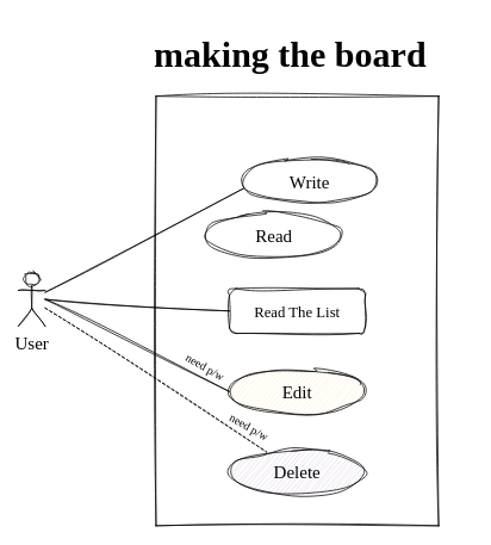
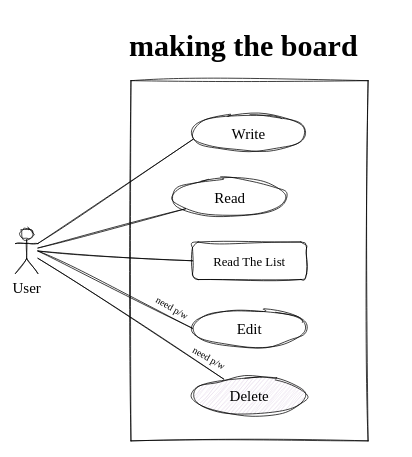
- <mxCell id="4" value="Write" style="ellipse;whiteSpace=wrap;html=1;sketch=1;hachureGap=4;jiggle=2;curveFitting=1;fontFamily=Architects Daughter;fontSource=https%3A%2F%2Ffonts.googleapis.com%2Fcss%3Ffamily%3DArchitects%2BDaughter;fontSize=20;" parent="1" vertex="1"><mxGeometry x="270" y="177" width="152" height="50" as="geometry" /></mxCell>
+ <mxCell id="4" value="Write" style="ellipse;whiteSpace=wrap;html=1;sketch=1;hachureGap=4;jiggle=2;curveFitting=1;fontFamily=Architects Daughter;fontSource=https%3A%2F%2Ffonts.googleapis.com%2Fcss%3Ffamily%3DArchitects%2BDaughter;fontSize=20;" parent="1" vertex="1"><mxGeometry x="255" y="152" width="152" height="50" as="geometry" /></mxCell>
+ <mxCell id="11" value="" style="endArrow=none;html=1;rounded=0;sketch=1;hachureGap=4;jiggle=2;curveFitting=1;fontFamily=Architects Daughter;fontSource=https%3A%2F%2Ffonts.googleapis.com%2Fcss%3Ffamily%3DArchitects%2BDaughter;fontSize=16;" parent="1" source="3" target="5" edge="1"><mxGeometry width="50" height="50" relative="1" as="geometry"><mxPoint x="120" y="334" as="sourcePoint" /><mxPoint x="170" y="284" as="targetPoint" /></mxGeometry></mxCell>
- <mxCell id="7" value="Edit" style="ellipse;whiteSpace=wrap;html=1;sketch=1;hachureGap=4;jiggle=2;curveFitting=1;fontFamily=Architects Daughter;fontSource=https%3A%2F%2Ffonts.googleapis.com%2Fcss%3Ffamily%3DArchitects%2BDaughter;fontSize=20;fillColor=#fff2cc;" parent="1" vertex="1"><mxGeometry x="256" y="412" width="152" height="50" as="geometry" /></mxCell>
+ <mxCell id="7" value="Edit" style="ellipse;whiteSpace=wrap;html=1;sketch=1;hachureGap=4;jiggle=2;curveFitting=1;fontFamily=Architects Daughter;fontSource=https%3A%2F%2Ffonts.googleapis.com%2Fcss%3Ffamily%3DArchitects%2BDaughter;fontSize=20;" parent="1" vertex="1"><mxGeometry x="256" y="412" width="152" height="50" as="geometry" /></mxCell>
- <mxCell id="14" value="" style="endArrow=none;html=1;rounded=0;sketch=1;hachureGap=4;jiggle=2;curveFitting=1;fontFamily=Architects Daughter;fontSource=https%3A%2F%2Ffonts.googleapis.com%2Fcss%3Ffamily%3DArchitects%2BDaughter;fontSize=16;dashed=1;" parent="1" source="3" target="8" edge="1"><mxGeometry width="50" height="50" relative="1" as="geometry"><mxPoint x="100" y="494" as="sourcePoint" /><mxPoint x="150" y="444" as="targetPoint" /></mxGeometry></mxCell>
+ <mxCell id="14" value="" style="endArrow=none;html=1;rounded=0;sketch=1;hachureGap=4;jiggle=2;curveFitting=1;fontFamily=Architects Daughter;fontSource=https%3A%2F%2Ffonts.googleapis.com%2Fcss%3Ffamily%3DArchitects%2BDaughter;fontSize=16;" parent="1" source="3" target="8" edge="1"><mxGeometry width="50" height="50" relative="1" as="geometry"><mxPoint x="100" y="494" as="sourcePoint" /><mxPoint x="150" y="444" as="targetPoint" /></mxGeometry></mxCell>
